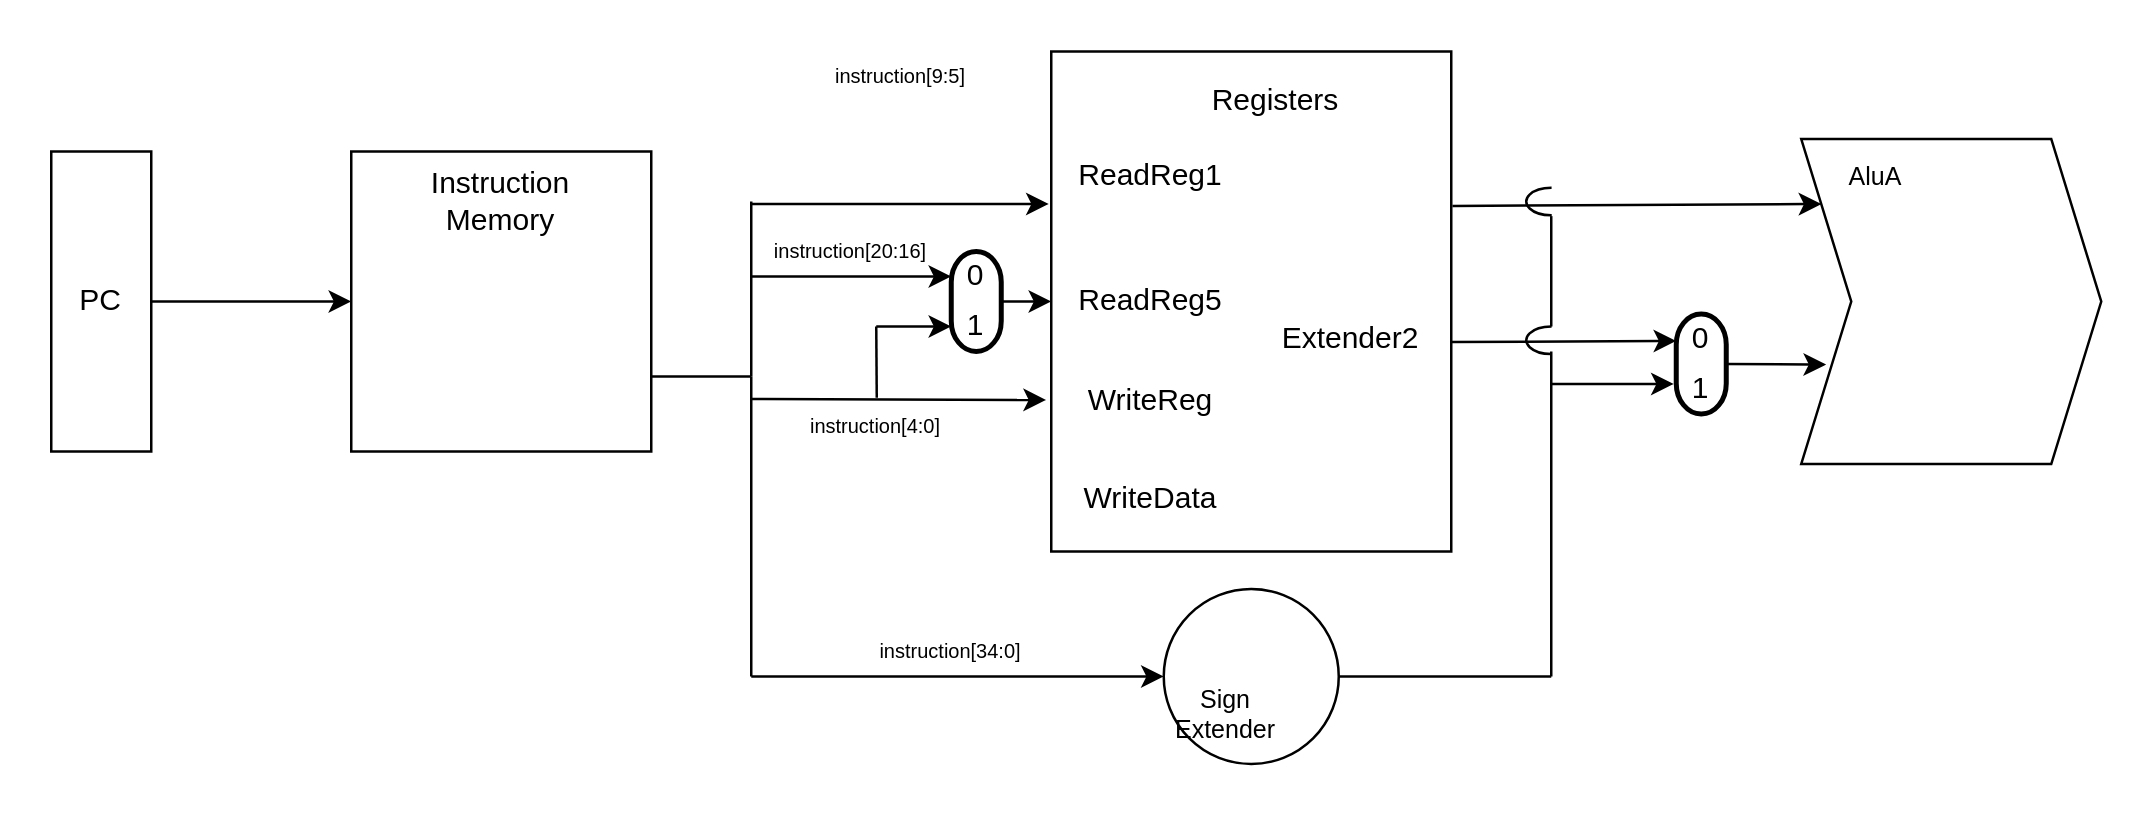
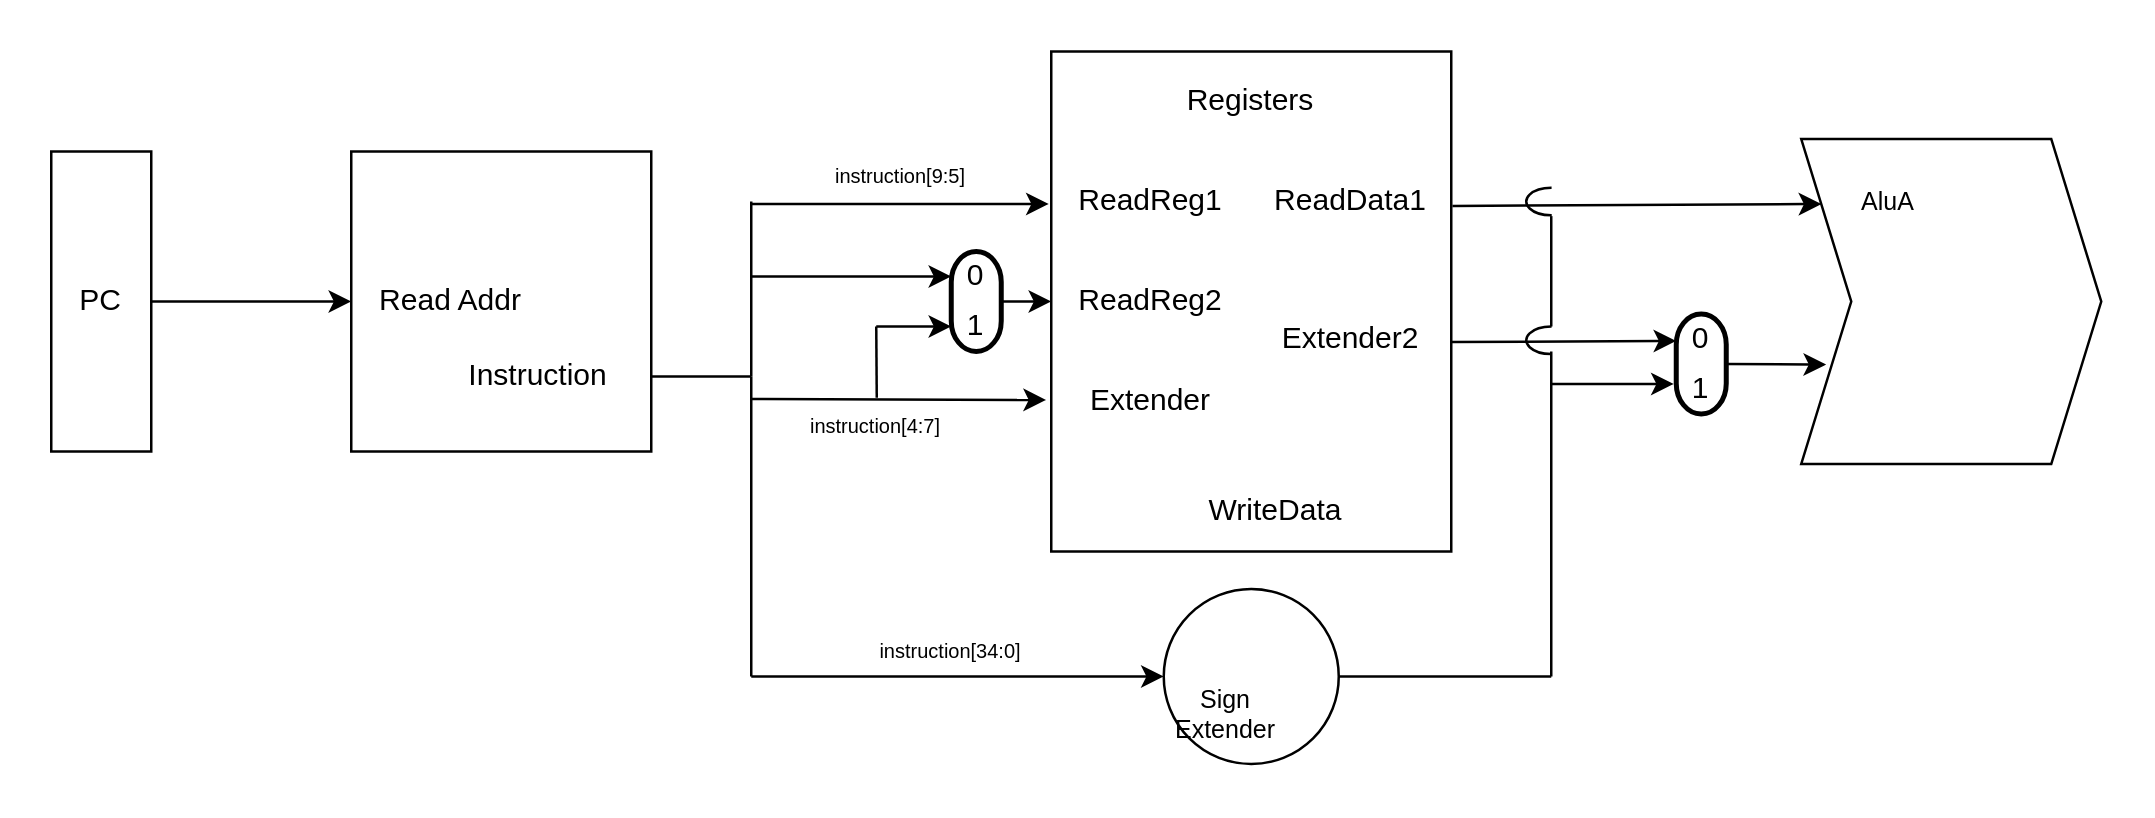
- <mxCell id="24" value="instruction[9:5]" style="text;html=1;strokeColor=none;fillColor=none;align=center;verticalAlign=middle;whiteSpace=wrap;rounded=0;fontSize=8;" vertex="1" parent="1"><mxGeometry x="340" y="20" width="40" height="20" as="geometry" /></mxCell>
+ <mxCell id="24" value="instruction[9:5]" style="text;html=1;strokeColor=none;fillColor=none;align=center;verticalAlign=middle;whiteSpace=wrap;rounded=0;fontSize=8;" vertex="1" parent="1"><mxGeometry x="340" y="60" width="40" height="20" as="geometry" /></mxCell>
- <mxCell id="11" value="Registers" style="text;html=1;strokeColor=none;fillColor=none;align=center;verticalAlign=middle;whiteSpace=wrap;rounded=0;" vertex="1" parent="1"><mxGeometry x="490" y="30" width="40" height="20" as="geometry" /></mxCell>
+ <mxCell id="11" value="Registers" style="text;html=1;strokeColor=none;fillColor=none;align=center;verticalAlign=middle;whiteSpace=wrap;rounded=0;" vertex="1" parent="1"><mxGeometry x="480" y="30" width="40" height="20" as="geometry" /></mxCell>
- <mxCell id="12" value="ReadReg1" style="text;html=1;strokeColor=none;fillColor=none;align=center;verticalAlign=middle;whiteSpace=wrap;rounded=0;" vertex="1" parent="1"><mxGeometry x="440" y="60" width="40" height="20" as="geometry" /></mxCell>
+ <mxCell id="12" value="ReadReg1" style="text;html=1;strokeColor=none;fillColor=none;align=center;verticalAlign=middle;whiteSpace=wrap;rounded=0;" vertex="1" parent="1"><mxGeometry x="440" y="70" width="40" height="20" as="geometry" /></mxCell>
- <mxCell id="39" value="AluA" style="text;html=1;strokeColor=none;fillColor=none;align=center;verticalAlign=middle;whiteSpace=wrap;rounded=0;fontSize=10;" vertex="1" parent="1"><mxGeometry x="735" y="60" width="30" height="20" as="geometry" /></mxCell>
+ <mxCell id="39" value="AluA" style="text;html=1;strokeColor=none;fillColor=none;align=center;verticalAlign=middle;whiteSpace=wrap;rounded=0;fontSize=10;" vertex="1" parent="1"><mxGeometry x="740" y="70" width="30" height="20" as="geometry" /></mxCell>
- <mxCell id="6" value="Instruction Memory" style="text;html=1;strokeColor=none;fillColor=none;align=center;verticalAlign=middle;whiteSpace=wrap;rounded=0;" vertex="1" parent="1"><mxGeometry x="180" y="70" width="40" height="20" as="geometry" /></mxCell>
+ <mxCell id="16" value="ReadData1" style="text;html=1;strokeColor=none;fillColor=none;align=center;verticalAlign=middle;whiteSpace=wrap;rounded=0;" vertex="1" parent="1"><mxGeometry x="520" y="70" width="40" height="20" as="geometry" /></mxCell>
- <mxCell id="26" value="instruction[20:16]" style="text;html=1;strokeColor=none;fillColor=none;align=center;verticalAlign=middle;whiteSpace=wrap;rounded=0;fontSize=8;" vertex="1" parent="1"><mxGeometry x="320" y="90" width="40" height="20" as="geometry" /></mxCell>
+ <mxCell id="7" value="Read Addr" style="text;html=1;strokeColor=none;fillColor=none;align=center;verticalAlign=middle;whiteSpace=wrap;rounded=0;" vertex="1" parent="1"><mxGeometry x="145" y="110" width="70" height="20" as="geometry" /></mxCell>
- <mxCell id="13" value="ReadReg5" style="text;html=1;strokeColor=none;fillColor=none;align=center;verticalAlign=middle;whiteSpace=wrap;rounded=0;" vertex="1" parent="1"><mxGeometry x="440" y="110" width="40" height="20" as="geometry" /></mxCell>
+ <mxCell id="13" value="ReadReg2" style="text;html=1;strokeColor=none;fillColor=none;align=center;verticalAlign=middle;whiteSpace=wrap;rounded=0;" vertex="1" parent="1"><mxGeometry x="440" y="110" width="40" height="20" as="geometry" /></mxCell>
+ <mxCell id="8" value="&lt;div&gt;Instruction&lt;/div&gt;" style="text;html=1;strokeColor=none;fillColor=none;align=center;verticalAlign=middle;whiteSpace=wrap;rounded=0;" vertex="1" parent="1"><mxGeometry x="195" y="140" width="40" height="20" as="geometry" /></mxCell>
- <mxCell id="14" value="WriteReg" style="text;html=1;strokeColor=none;fillColor=none;align=center;verticalAlign=middle;whiteSpace=wrap;rounded=0;" vertex="1" parent="1"><mxGeometry x="440" y="149.5" width="40" height="20" as="geometry" /></mxCell>
+ <mxCell id="14" value="Extender" style="text;html=1;strokeColor=none;fillColor=none;align=center;verticalAlign=middle;whiteSpace=wrap;rounded=0;" vertex="1" parent="1"><mxGeometry x="440" y="149.5" width="40" height="20" as="geometry" /></mxCell>
- <mxCell id="29" value="instruction[4:0]" style="text;html=1;strokeColor=none;fillColor=none;align=center;verticalAlign=middle;whiteSpace=wrap;rounded=0;fontSize=8;" vertex="1" parent="1"><mxGeometry x="330" y="160" width="40" height="20" as="geometry" /></mxCell>
+ <mxCell id="29" value="instruction[4:7]" style="text;html=1;strokeColor=none;fillColor=none;align=center;verticalAlign=middle;whiteSpace=wrap;rounded=0;fontSize=8;" vertex="1" parent="1"><mxGeometry x="330" y="160" width="40" height="20" as="geometry" /></mxCell>
- <mxCell id="15" value="WriteData" style="text;html=1;strokeColor=none;fillColor=none;align=center;verticalAlign=middle;whiteSpace=wrap;rounded=0;" vertex="1" parent="1"><mxGeometry x="440" y="189" width="40" height="20" as="geometry" /></mxCell>
+ <mxCell id="15" value="WriteData" style="text;html=1;strokeColor=none;fillColor=none;align=center;verticalAlign=middle;whiteSpace=wrap;rounded=0;" vertex="1" parent="1"><mxGeometry x="490" y="194" width="40" height="20" as="geometry" /></mxCell>
